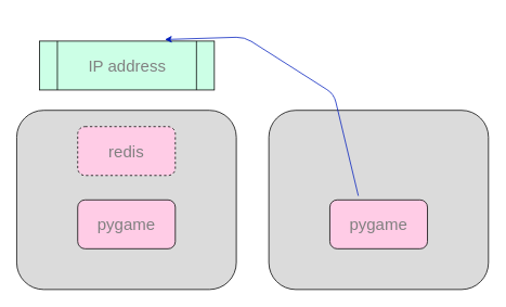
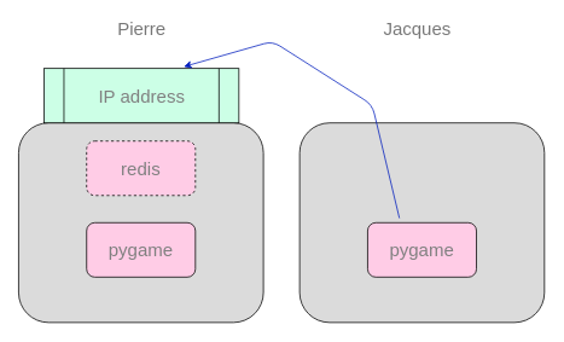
+ <mxCell id="3" value="Pierre" style="text;html=1;strokeColor=none;fillColor=none;align=center;verticalAlign=middle;whiteSpace=wrap;rounded=0;fontSize=20;fontColor=#787878;" parent="1" vertex="1"><mxGeometry x="136" y="20" width="40" height="20" as="geometry" /></mxCell>
+ <mxCell id="5" value="Jacques" style="text;html=1;strokeColor=none;fillColor=none;align=center;verticalAlign=middle;whiteSpace=wrap;rounded=0;fontSize=20;fontColor=#787878;" parent="1" vertex="1"><mxGeometry x="440" y="20" width="40" height="20" as="geometry" /></mxCell>
- <mxCell id="9" value="&lt;font color=&quot;#808080&quot;&gt;IP address&lt;/font&gt;" style="shape=process;whiteSpace=wrap;html=1;fontSize=20;align=center;fillColor=#CCFFE6;" parent="1" vertex="1"><mxGeometry x="48" y="50" width="215" height="60" as="geometry" /></mxCell>
+ <mxCell id="9" value="&lt;font color=&quot;#808080&quot;&gt;IP address&lt;/font&gt;" style="shape=process;whiteSpace=wrap;html=1;fontSize=20;align=center;fillColor=#CCFFE6;" parent="1" vertex="1"><mxGeometry x="48" y="75" width="215" height="60" as="geometry" /></mxCell>
